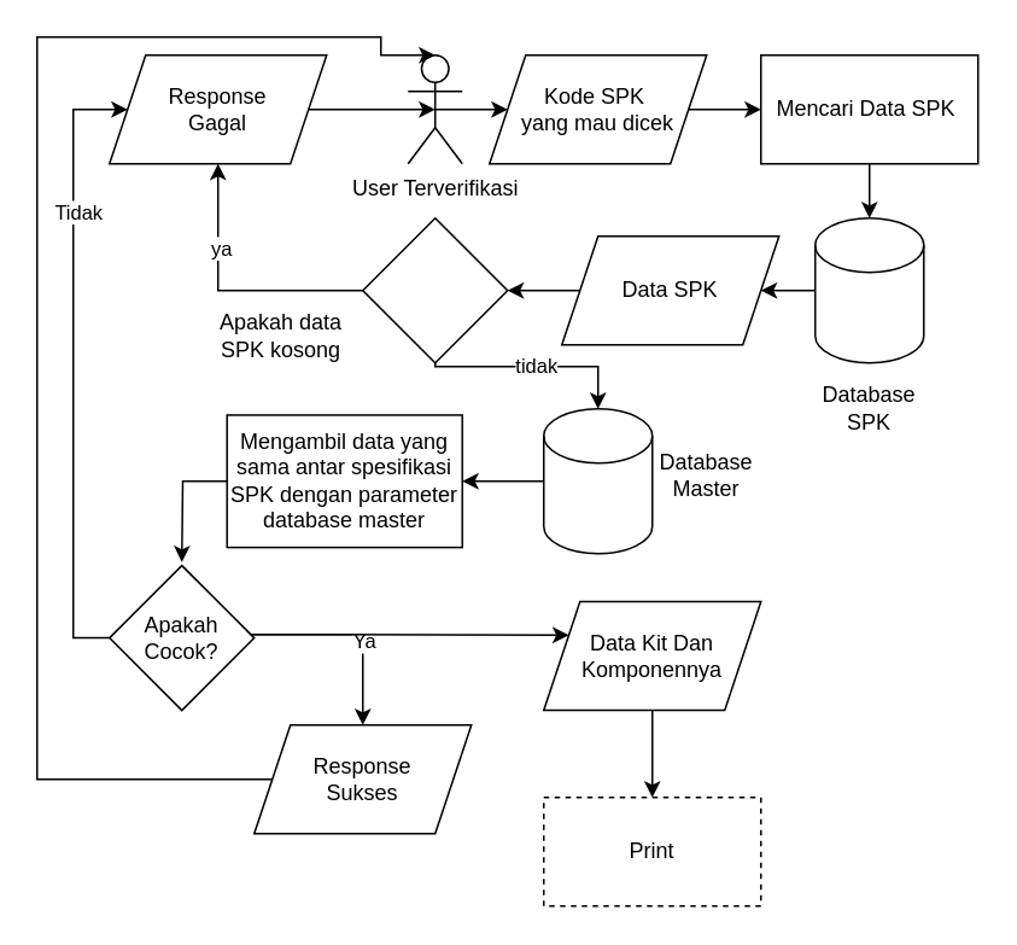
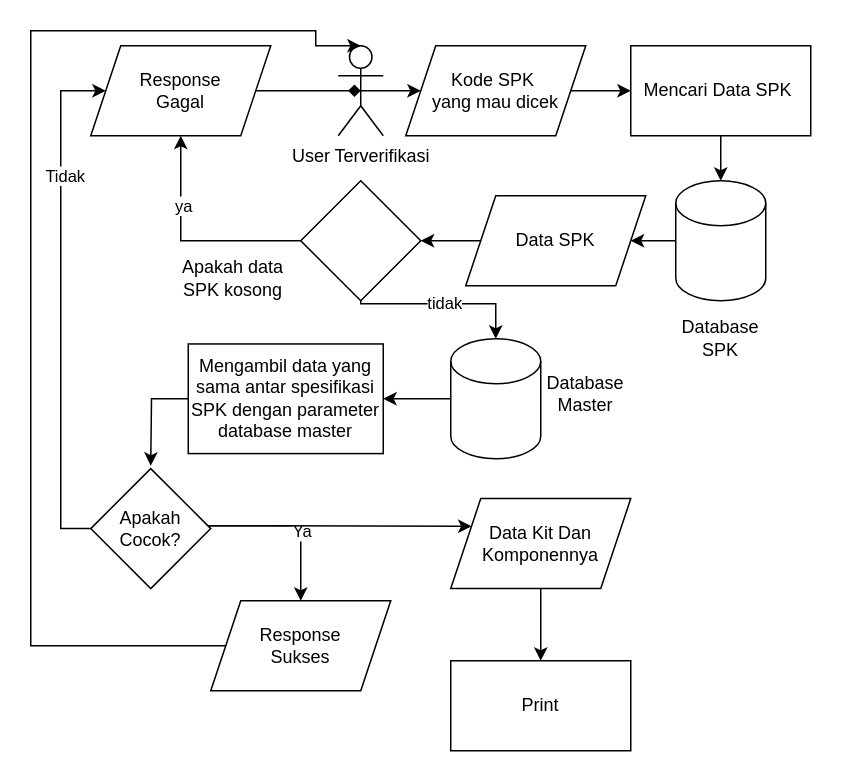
- <mxCell id="21" style="edgeStyle=orthogonalEdgeStyle;rounded=0;orthogonalLoop=1;jettySize=auto;html=1;exitX=1;exitY=0.5;exitDx=0;exitDy=0;entryX=0.5;entryY=0.5;entryDx=0;entryDy=0;entryPerimeter=0;" parent="1" source="22" target="3" edge="1"><mxGeometry relative="1" as="geometry" /></mxCell>
+ <mxCell id="21" style="edgeStyle=orthogonalEdgeStyle;rounded=0;orthogonalLoop=1;jettySize=auto;html=1;exitX=1;exitY=0.5;exitDx=0;exitDy=0;entryX=0.5;entryY=0.5;entryDx=0;entryDy=0;entryPerimeter=0;endArrow=diamond;" parent="1" source="22" target="3" edge="1"><mxGeometry relative="1" as="geometry" /></mxCell>
- <mxCell id="35" value="Print" style="rounded=0;whiteSpace=wrap;html=1;dashed=1;" vertex="1" parent="1"><mxGeometry x="300" y="440" width="120" height="60" as="geometry" /></mxCell>
+ <mxCell id="35" value="Print" style="rounded=0;whiteSpace=wrap;html=1;" vertex="1" parent="1"><mxGeometry x="300" y="440" width="120" height="60" as="geometry" /></mxCell>
